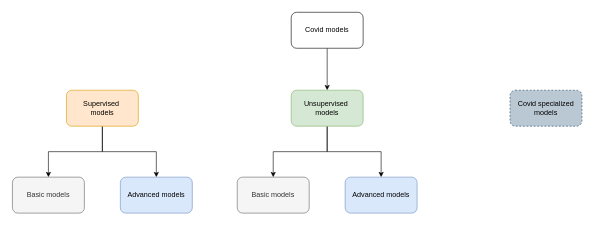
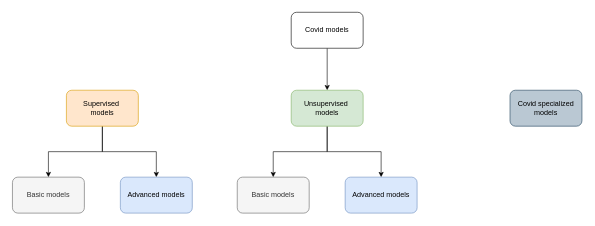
- <mxCell id="14" value="Covid specialized models" style="rounded=1;whiteSpace=wrap;html=1;fillColor=#bac8d3;strokeColor=#23445d;dashed=1;" vertex="1" parent="1"><mxGeometry x="850" y="150" width="120" height="60" as="geometry" /></mxCell>
+ <mxCell id="14" value="Covid specialized models" style="rounded=1;whiteSpace=wrap;html=1;fillColor=#bac8d3;strokeColor=#23445d;" vertex="1" parent="1"><mxGeometry x="850" y="150" width="120" height="60" as="geometry" /></mxCell>
